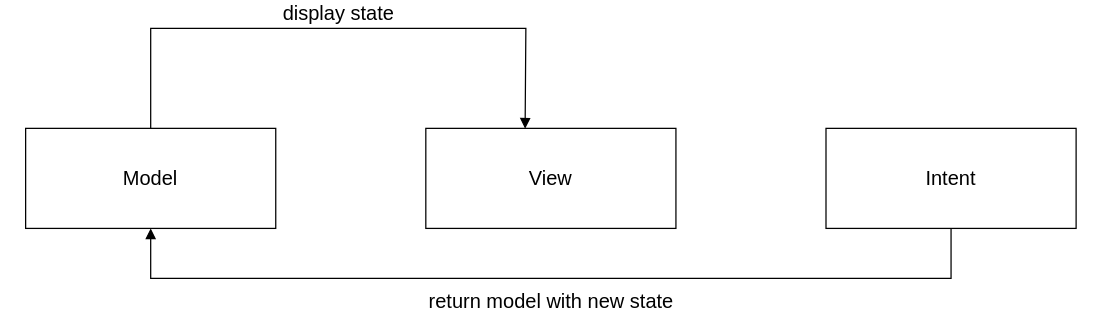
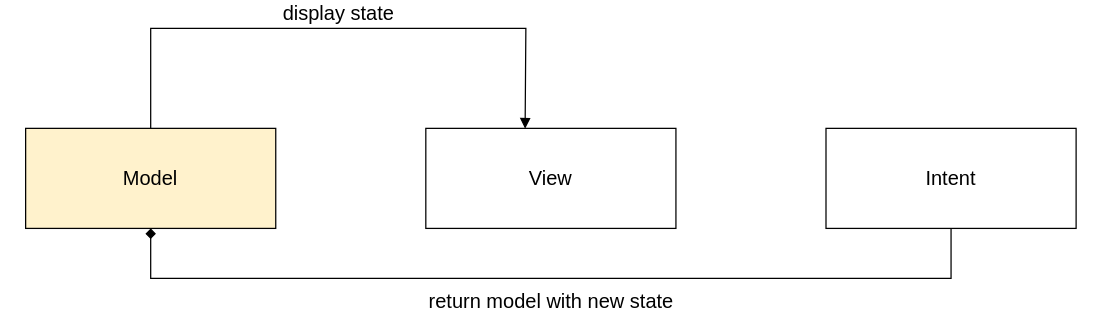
- <mxCell id="2" value="&lt;font style=&quot;font-size: 16px;&quot;&gt;Model&lt;/font&gt;" style="rounded=0;whiteSpace=wrap;html=1;" vertex="1" parent="1"><mxGeometry x="20" y="100" width="200" height="80" as="geometry" /></mxCell>
+ <mxCell id="2" value="&lt;font style=&quot;font-size: 16px;&quot;&gt;Model&lt;/font&gt;" style="rounded=0;whiteSpace=wrap;html=1;fillColor=#fff2cc;" vertex="1" parent="1"><mxGeometry x="20" y="100" width="200" height="80" as="geometry" /></mxCell>
- <mxCell id="6" value="return model with new state" style="html=1;verticalAlign=bottom;endArrow=block;rounded=0;fontSize=16;exitX=0.5;exitY=1;exitDx=0;exitDy=0;entryX=0.5;entryY=1;entryDx=0;entryDy=0;" edge="1" parent="1" source="4" target="2"><mxGeometry y="30" width="80" relative="1" as="geometry"><mxPoint x="420" y="240" as="sourcePoint" /><mxPoint x="500" y="240" as="targetPoint" /><Array as="points"><mxPoint x="760" y="220" /><mxPoint x="440" y="220" /><mxPoint x="120" y="220" /></Array><mxPoint as="offset" /></mxGeometry></mxCell>
+ <mxCell id="6" value="return model with new state" style="html=1;verticalAlign=bottom;endArrow=diamond;rounded=0;fontSize=16;exitX=0.5;exitY=1;exitDx=0;exitDy=0;entryX=0.5;entryY=1;entryDx=0;entryDy=0;" edge="1" parent="1" source="4" target="2"><mxGeometry y="30" width="80" relative="1" as="geometry"><mxPoint x="420" y="240" as="sourcePoint" /><mxPoint x="500" y="240" as="targetPoint" /><Array as="points"><mxPoint x="760" y="220" /><mxPoint x="440" y="220" /><mxPoint x="120" y="220" /></Array><mxPoint as="offset" /></mxGeometry></mxCell>
